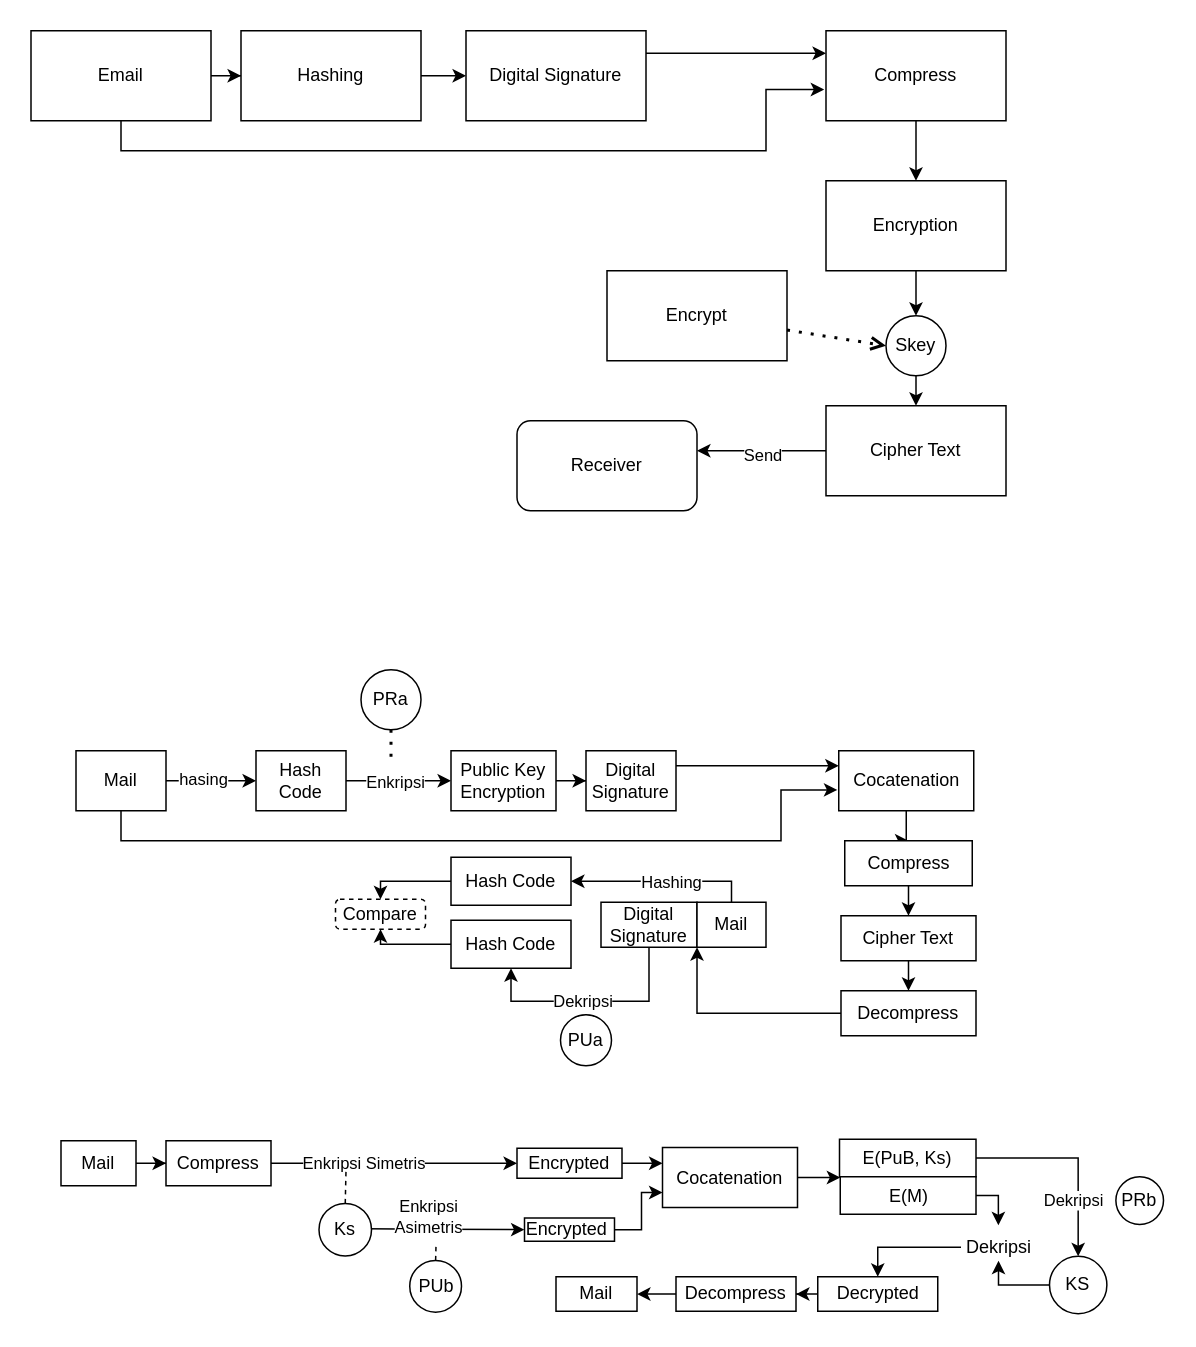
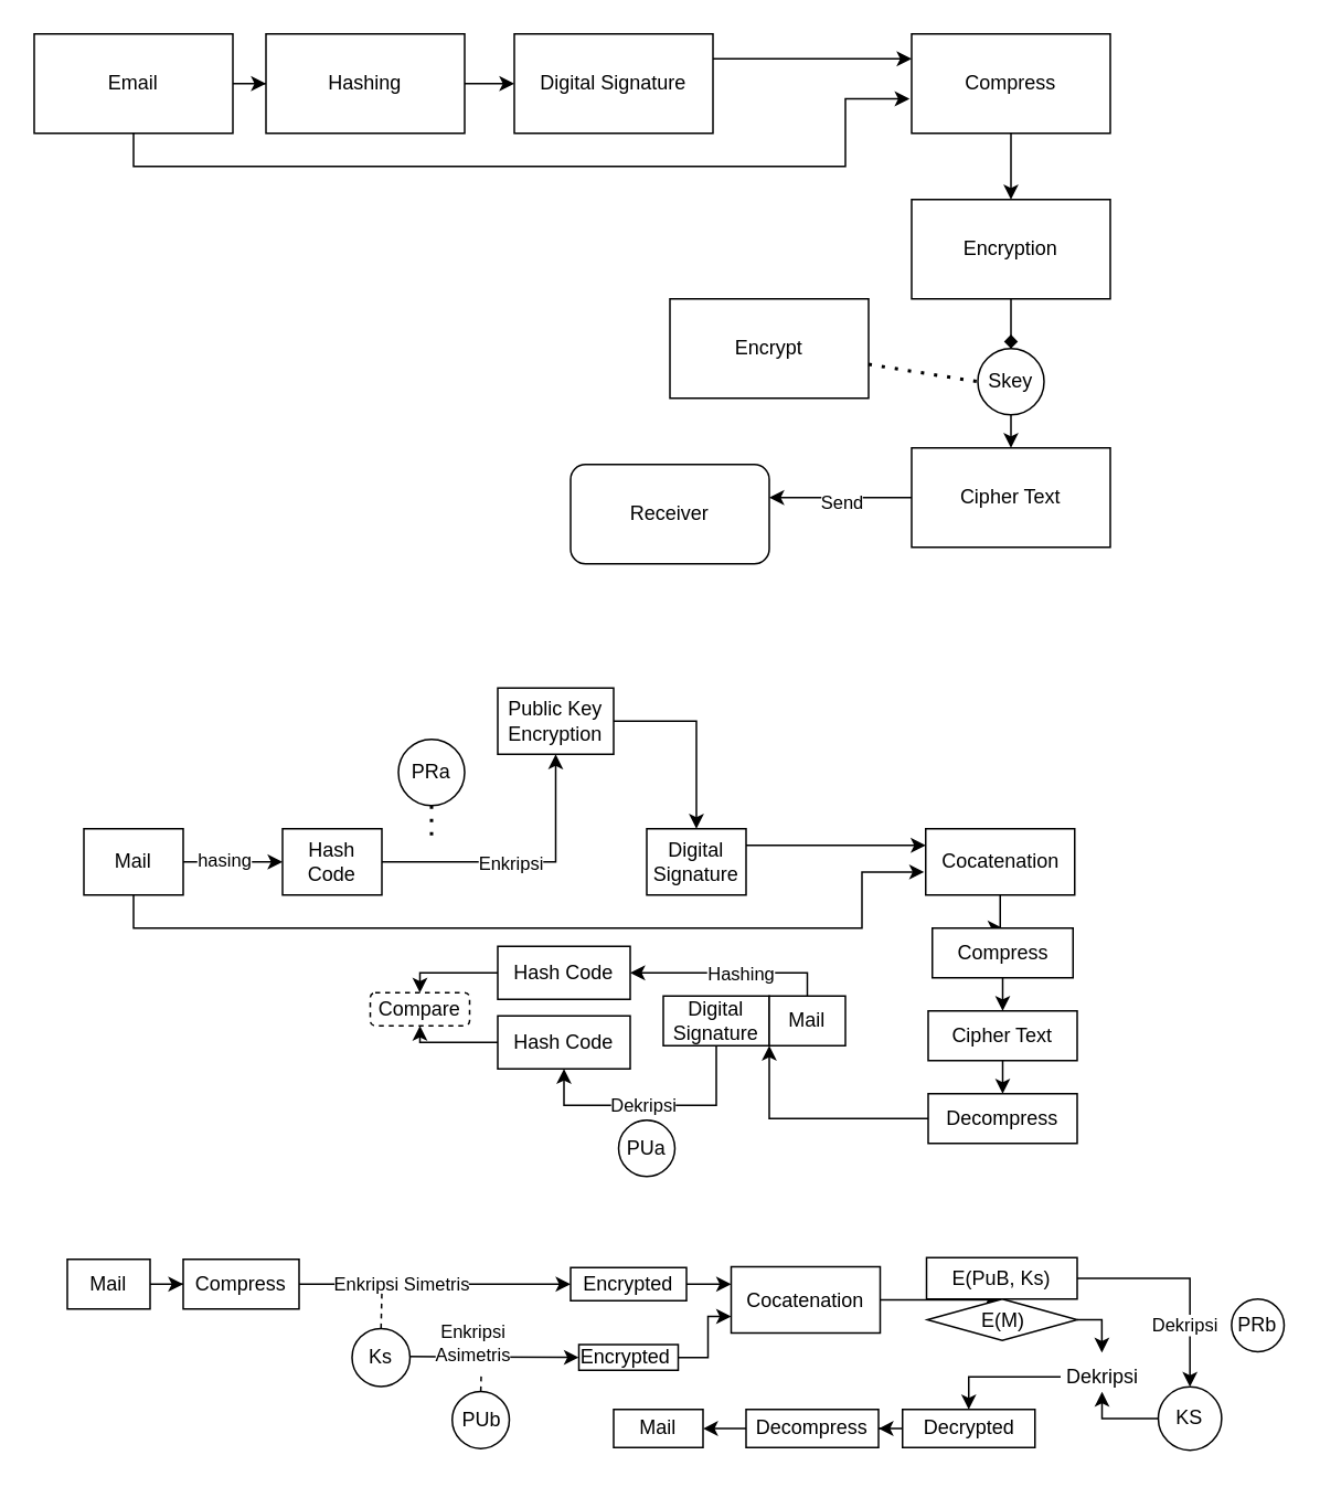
- <mxCell id="18" value="" style="edgeStyle=orthogonalEdgeStyle;rounded=0;orthogonalLoop=1;jettySize=auto;html=1;exitX=0.5;exitY=1;exitDx=0;exitDy=0;entryX=0.5;entryY=0;entryDx=0;entryDy=0;" edge="1" parent="1" source="12" target="19"><mxGeometry relative="1" as="geometry"><mxPoint x="610" y="180" as="sourcePoint" /><mxPoint x="610" y="270" as="targetPoint" /></mxGeometry></mxCell>
+ <mxCell id="18" value="" style="edgeStyle=orthogonalEdgeStyle;rounded=0;orthogonalLoop=1;jettySize=auto;html=1;exitX=0.5;exitY=1;exitDx=0;exitDy=0;entryX=0.5;entryY=0;entryDx=0;entryDy=0;endArrow=diamond;" edge="1" parent="1" source="12" target="19"><mxGeometry relative="1" as="geometry"><mxPoint x="610" y="180" as="sourcePoint" /><mxPoint x="610" y="270" as="targetPoint" /></mxGeometry></mxCell>
- <mxCell id="14" value="" style="endArrow=open;dashed=1;html=1;dashPattern=1 3;strokeWidth=2;rounded=0;entryX=0;entryY=0.5;entryDx=0;entryDy=0;" edge="1" parent="1" source="13" target="19"><mxGeometry width="50" height="50" relative="1" as="geometry"><mxPoint x="400" y="190" as="sourcePoint" /><mxPoint x="450" y="140" as="targetPoint" /></mxGeometry></mxCell>
+ <mxCell id="14" value="" style="endArrow=none;dashed=1;html=1;dashPattern=1 3;strokeWidth=2;rounded=0;entryX=0;entryY=0.5;entryDx=0;entryDy=0;" edge="1" parent="1" source="13" target="19"><mxGeometry width="50" height="50" relative="1" as="geometry"><mxPoint x="400" y="190" as="sourcePoint" /><mxPoint x="450" y="140" as="targetPoint" /></mxGeometry></mxCell>
- <mxCell id="26" value="Public Key &lt;br&gt;Encryption" style="rounded=0;whiteSpace=wrap;html=1;" vertex="1" parent="1"><mxGeometry x="300" y="500" width="70" height="40" as="geometry" /></mxCell>
+ <mxCell id="26" value="Public Key &lt;br&gt;Encryption" style="rounded=0;whiteSpace=wrap;html=1;" vertex="1" parent="1"><mxGeometry x="300" y="415" width="70" height="40" as="geometry" /></mxCell>
- <mxCell id="74" value="E(M)" style="rounded=0;whiteSpace=wrap;html=1;" vertex="1" parent="1"><mxGeometry x="559.5" y="784" width="90.5" height="25" as="geometry" /></mxCell>
+ <mxCell id="74" value="E(M)" style="rhombus;whiteSpace=wrap;html=1;" vertex="1" parent="1"><mxGeometry x="559.5" y="784" width="90.5" height="25" as="geometry" /></mxCell>
